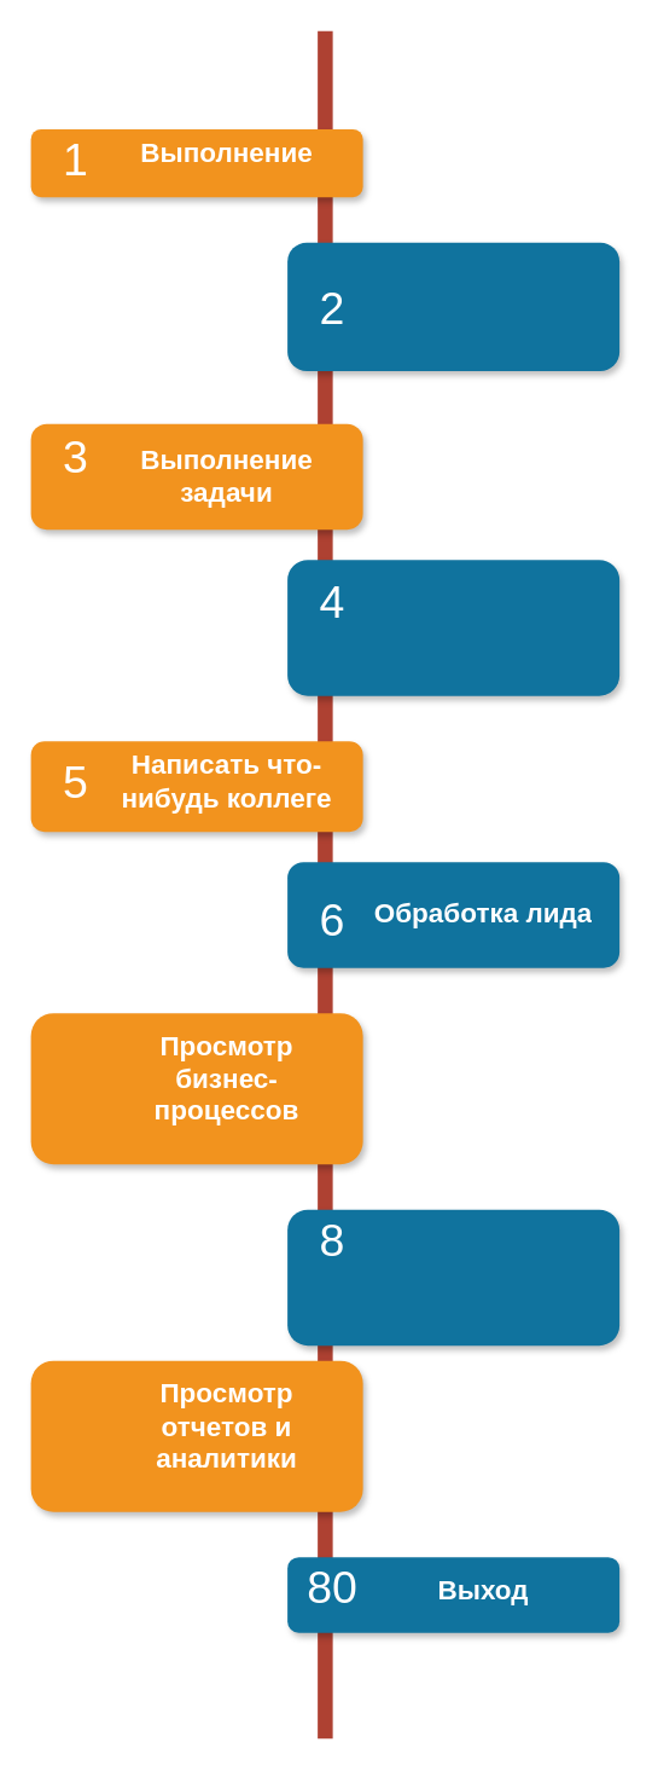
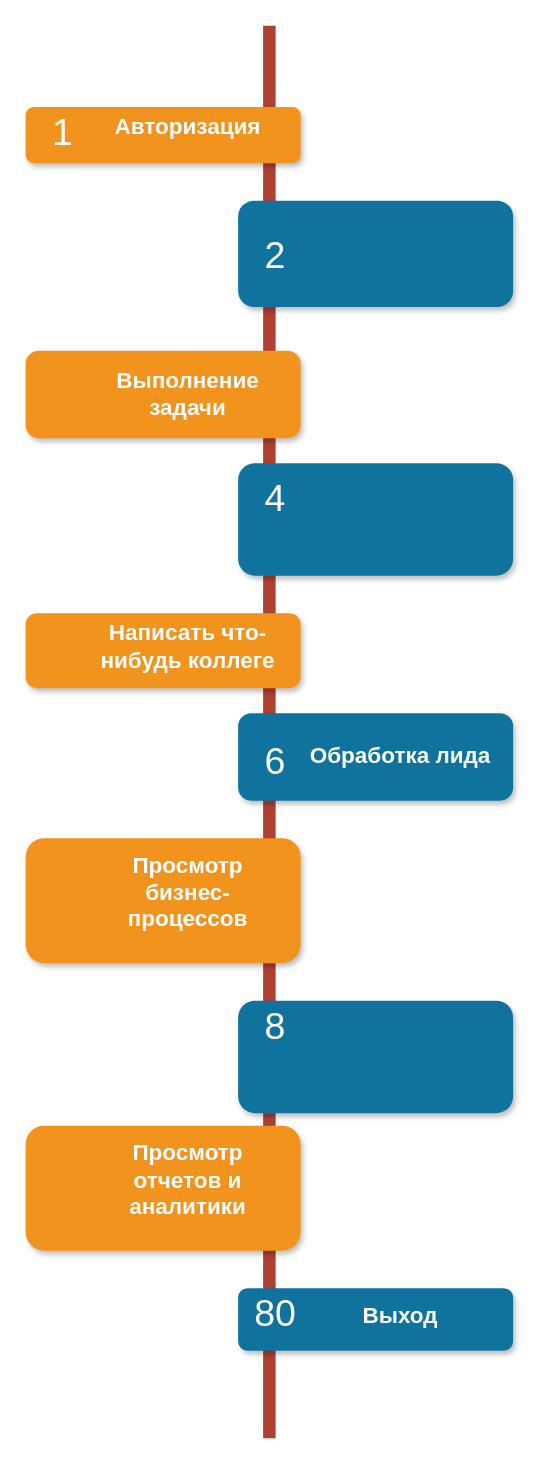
- <mxCell id="5" value="&lt;h1&gt;Выполнение&lt;/h1&gt;" style="text;html=1;spacing=5;spacingTop=-20;whiteSpace=wrap;overflow=hidden;strokeColor=none;strokeWidth=4;fillColor=none;gradientColor=#007FFF;fontSize=9;fontColor=#FFFFFF;align=center;" parent="1" vertex="1"><mxGeometry x="70" y="89" width="160" height="31" as="geometry" /></mxCell>
+ <mxCell id="5" value="&lt;h1&gt;Авторизация&lt;/h1&gt;" style="text;html=1;spacing=5;spacingTop=-20;whiteSpace=wrap;overflow=hidden;strokeColor=none;strokeWidth=4;fillColor=none;gradientColor=#007FFF;fontSize=9;fontColor=#FFFFFF;align=center;" parent="1" vertex="1"><mxGeometry x="70" y="89" width="160" height="31" as="geometry" /></mxCell>
- <mxCell id="14" value="3" style="text;html=1;strokeColor=none;fillColor=none;align=center;verticalAlign=middle;whiteSpace=wrap;fontSize=30;fontColor=#FFFFFF;" parent="12" vertex="1"><mxGeometry x="10" y="12" width="40" height="20" as="geometry" /></mxCell>
- <mxCell id="21" value="5" style="text;html=1;strokeColor=none;fillColor=none;align=center;verticalAlign=middle;whiteSpace=wrap;fontSize=30;fontColor=#FFFFFF;" parent="19" vertex="1"><mxGeometry x="10" y="17" width="40" height="20" as="geometry" /></mxCell>
